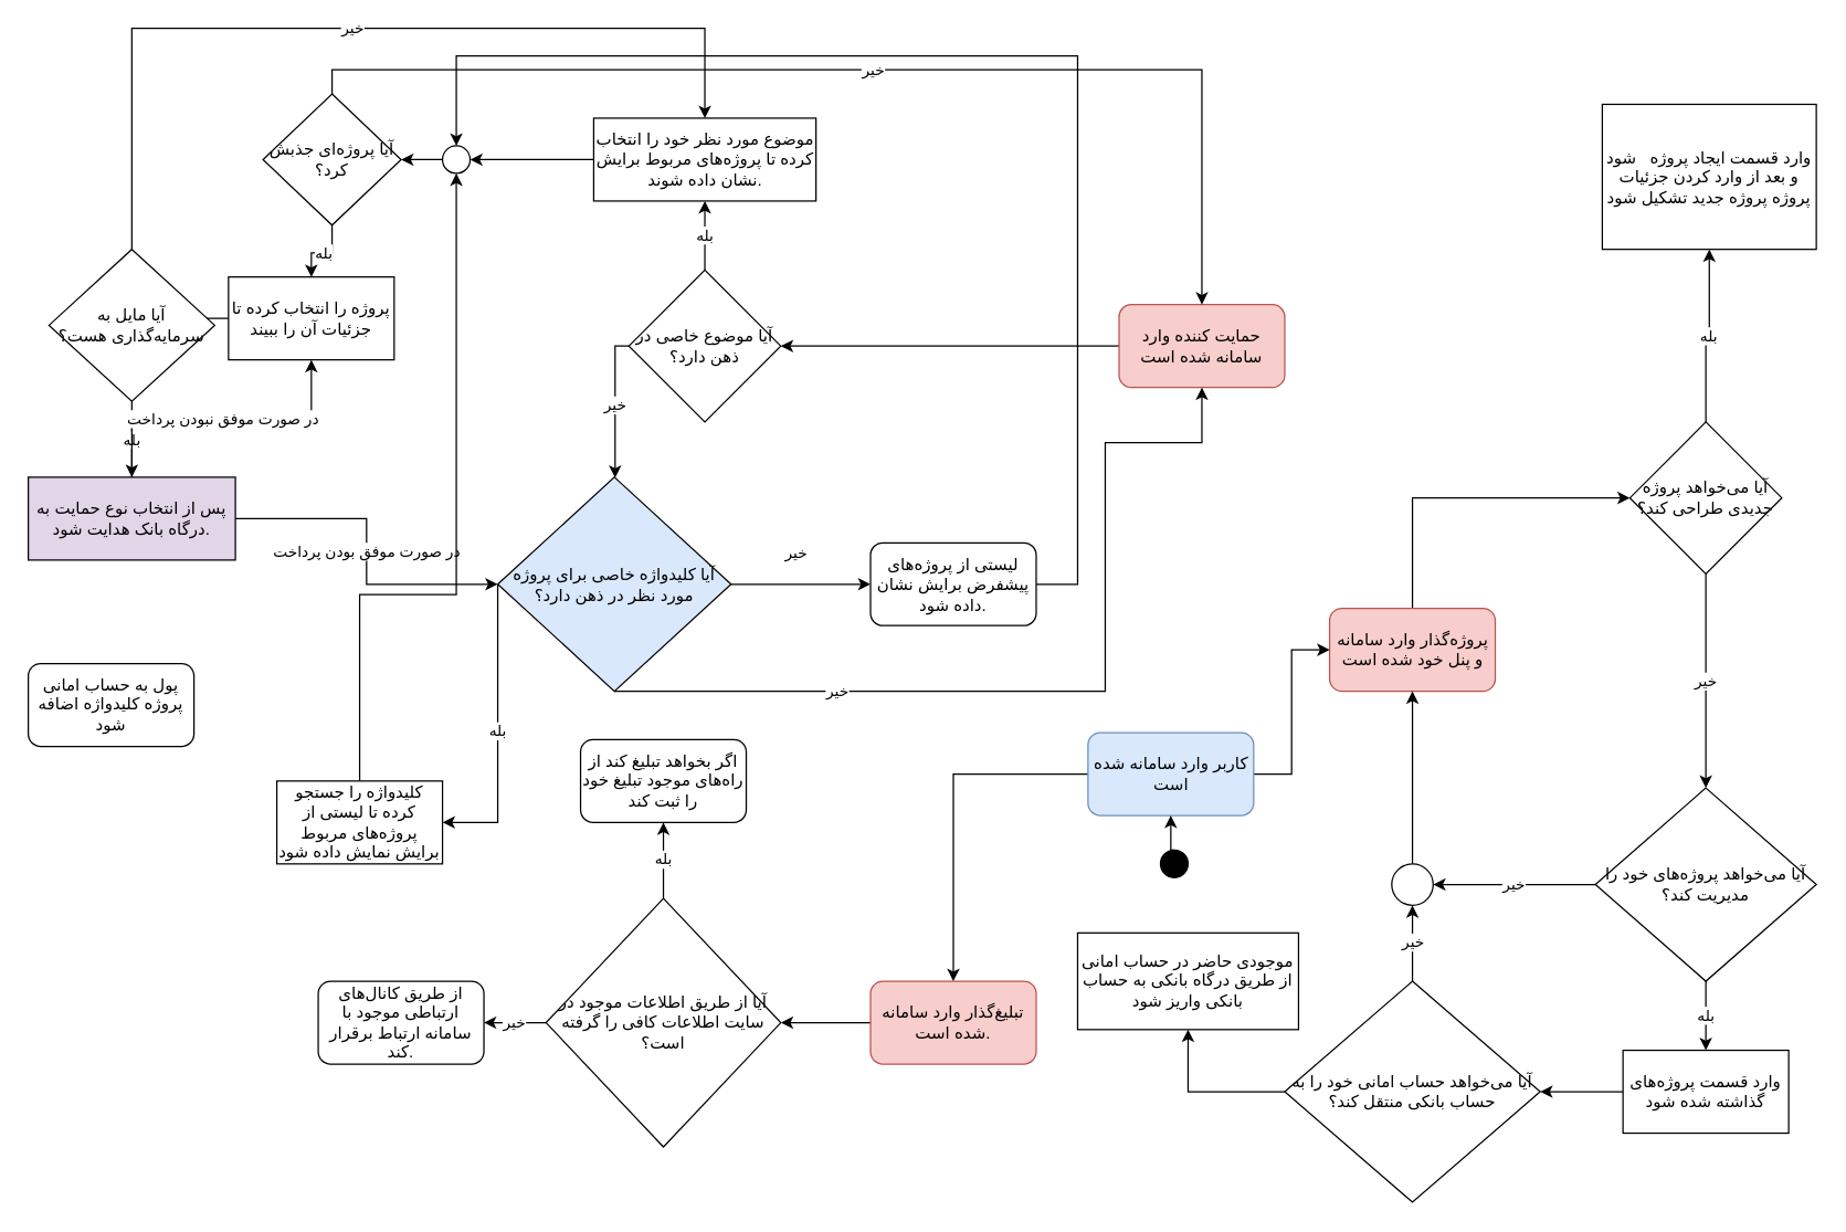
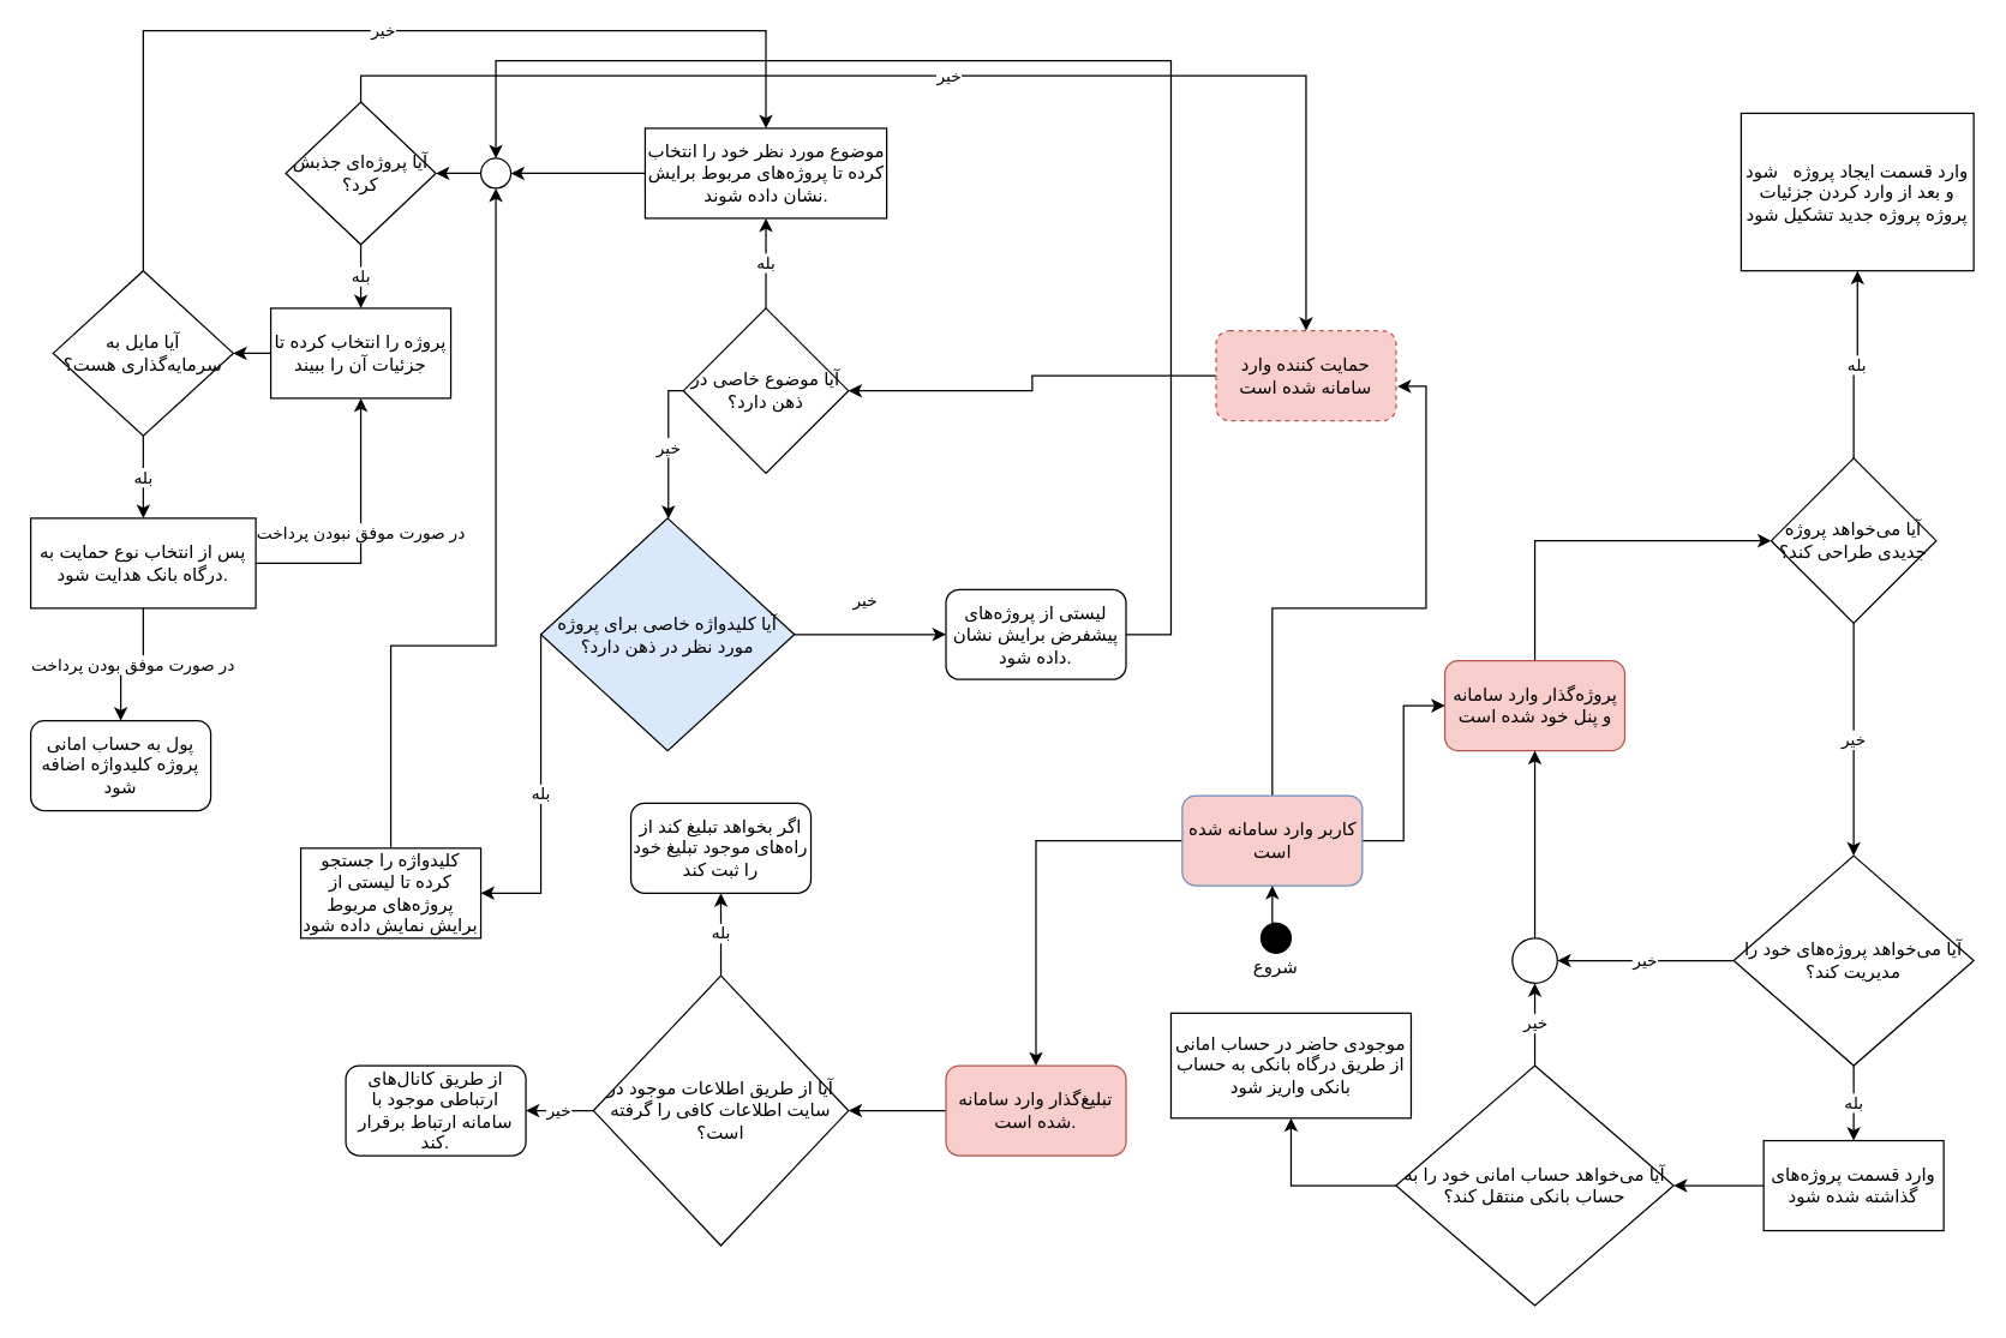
- <mxCell id="28" value="پروژه را انتخاب کرده تا جزئیات آن را ببیند" style="rounded=0;whiteSpace=wrap;html=1;" parent="1" vertex="1"><mxGeometry x="165" y="200" width="120" height="60" as="geometry" /></mxCell>
+ <mxCell id="28" value="پروژه را انتخاب کرده تا جزئیات آن را ببیند" style="rounded=0;whiteSpace=wrap;html=1;" parent="1" vertex="1"><mxGeometry x="180" y="205" width="120" height="60" as="geometry" /></mxCell>
- <mxCell id="17" value="آیا موضوع خاصی در ذهن دارد؟" style="rhombus;whiteSpace=wrap;html=1;" parent="1" vertex="1"><mxGeometry x="455" y="195" width="110" height="110" as="geometry" /></mxCell>
+ <mxCell id="17" value="آیا موضوع خاصی در ذهن دارد؟" style="rhombus;whiteSpace=wrap;html=1;" parent="1" vertex="1"><mxGeometry x="455" y="205" width="110" height="110" as="geometry" /></mxCell>
- <mxCell id="14" value="حمایت کننده وارد سامانه شده است" style="rounded=1;whiteSpace=wrap;html=1;fillColor=#f8cecc;strokeColor=#b85450;" parent="1" vertex="1"><mxGeometry x="810" y="220" width="120" height="60" as="geometry" /></mxCell>
+ <mxCell id="14" value="حمایت کننده وارد سامانه شده است" style="rounded=1;whiteSpace=wrap;html=1;fillColor=#f8cecc;strokeColor=#b85450;dashed=1;" parent="1" vertex="1"><mxGeometry x="810" y="220" width="120" height="60" as="geometry" /></mxCell>
- <mxCell id="34" value="پس از انتخاب نوع حمایت به درگاه بانک هدایت شود." style="rounded=0;whiteSpace=wrap;html=1;fillColor=#e1d5e7;" parent="1" vertex="1"><mxGeometry x="20" y="345" width="150" height="60" as="geometry" /></mxCell>
+ <mxCell id="34" value="پس از انتخاب نوع حمایت به درگاه بانک هدایت شود." style="rounded=0;whiteSpace=wrap;html=1;" parent="1" vertex="1"><mxGeometry x="20" y="345" width="150" height="60" as="geometry" /></mxCell>
+ <mxCell id="55" style="edgeStyle=orthogonalEdgeStyle;rounded=0;orthogonalLoop=1;jettySize=auto;html=1;entryX=1.008;entryY=0.617;entryDx=0;entryDy=0;entryPerimeter=0;exitX=0.5;exitY=0;exitDx=0;exitDy=0;" edge="1" parent="1" source="58" target="14"><mxGeometry relative="1" as="geometry" /></mxCell>
- <mxCell id="33" value="در صورت موفق بودن پرداخت" style="edgeStyle=orthogonalEdgeStyle;rounded=0;orthogonalLoop=1;jettySize=auto;html=1;" parent="1" source="34" target="21" edge="1"><mxGeometry relative="1" as="geometry"><mxPoint x="80" y="470" as="targetPoint" /></mxGeometry></mxCell>
+ <mxCell id="33" value="در صورت موفق بودن پرداخت" style="edgeStyle=orthogonalEdgeStyle;rounded=0;orthogonalLoop=1;jettySize=auto;html=1;entryX=0.5;entryY=0;entryDx=0;entryDy=0;" parent="1" source="34" target="35" edge="1"><mxGeometry relative="1" as="geometry"><mxPoint x="80" y="470" as="targetPoint" /></mxGeometry></mxCell>
- <mxCell id="20" value="خیر" style="edgeStyle=orthogonalEdgeStyle;rounded=0;orthogonalLoop=1;jettySize=auto;html=1;exitX=0.5;exitY=1;exitDx=0;exitDy=0;entryX=0.5;entryY=1;entryDx=0;entryDy=0;" parent="1" source="21" target="14" edge="1"><mxGeometry x="-0.5" relative="1" as="geometry"><Array as="points"><mxPoint x="450" y="500" /><mxPoint x="800" y="500" /><mxPoint x="800" y="320" /><mxPoint x="870" y="320" /></Array><mxPoint as="offset" /><mxPoint x="870" y="320" as="targetPoint" /></mxGeometry></mxCell>
- <mxCell id="58" value="کاربر وارد سامانه شده است" style="rounded=1;whiteSpace=wrap;html=1;fillColor=#dae8fc;strokeColor=#6c8ebf;" vertex="1" parent="1"><mxGeometry x="787.5" y="530" width="120" height="60" as="geometry" /></mxCell>
+ <mxCell id="58" value="کاربر وارد سامانه شده است" style="rounded=1;whiteSpace=wrap;html=1;fillColor=#f8cecc;strokeColor=#6c8ebf;" vertex="1" parent="1"><mxGeometry x="787.5" y="530" width="120" height="60" as="geometry" /></mxCell>
+ <mxCell id="61" value="شروع&lt;br&gt;" style="text;html=1;strokeColor=none;fillColor=none;align=center;verticalAlign=middle;whiteSpace=wrap;rounded=0;" vertex="1" parent="1"><mxGeometry x="830" y="635" width="40" height="20" as="geometry" /></mxCell>
